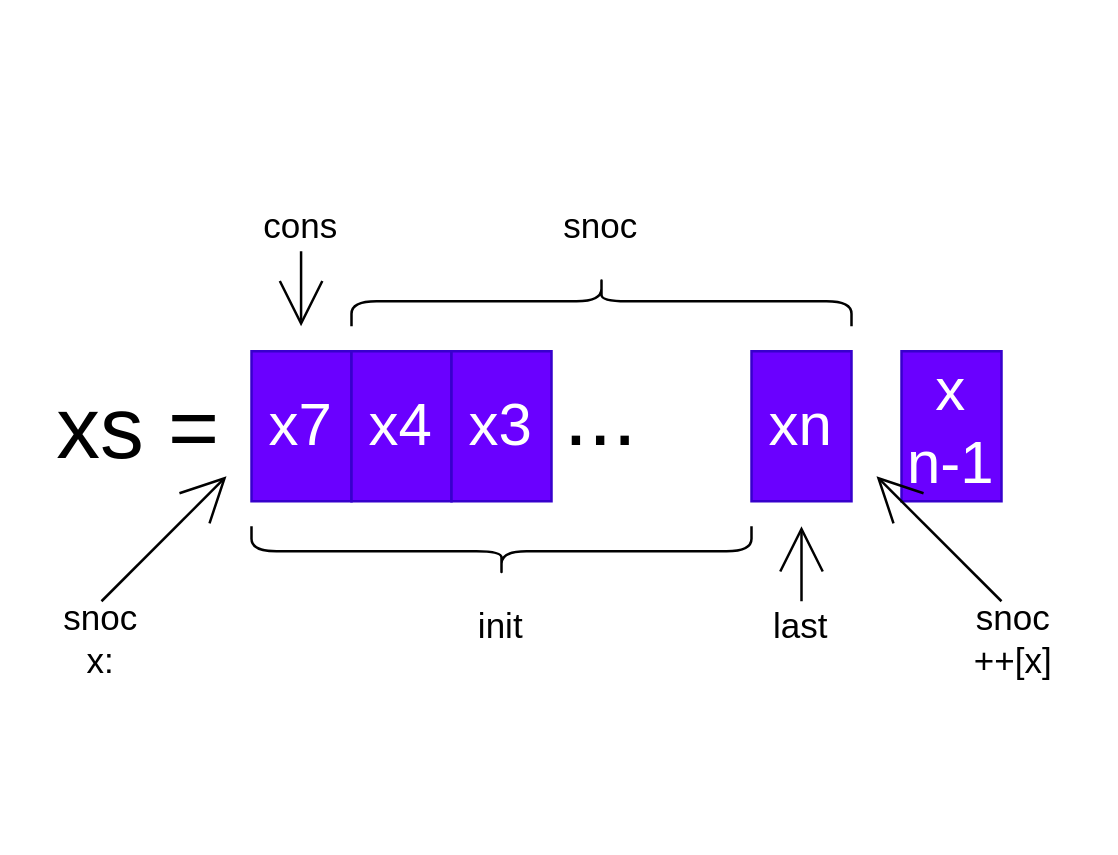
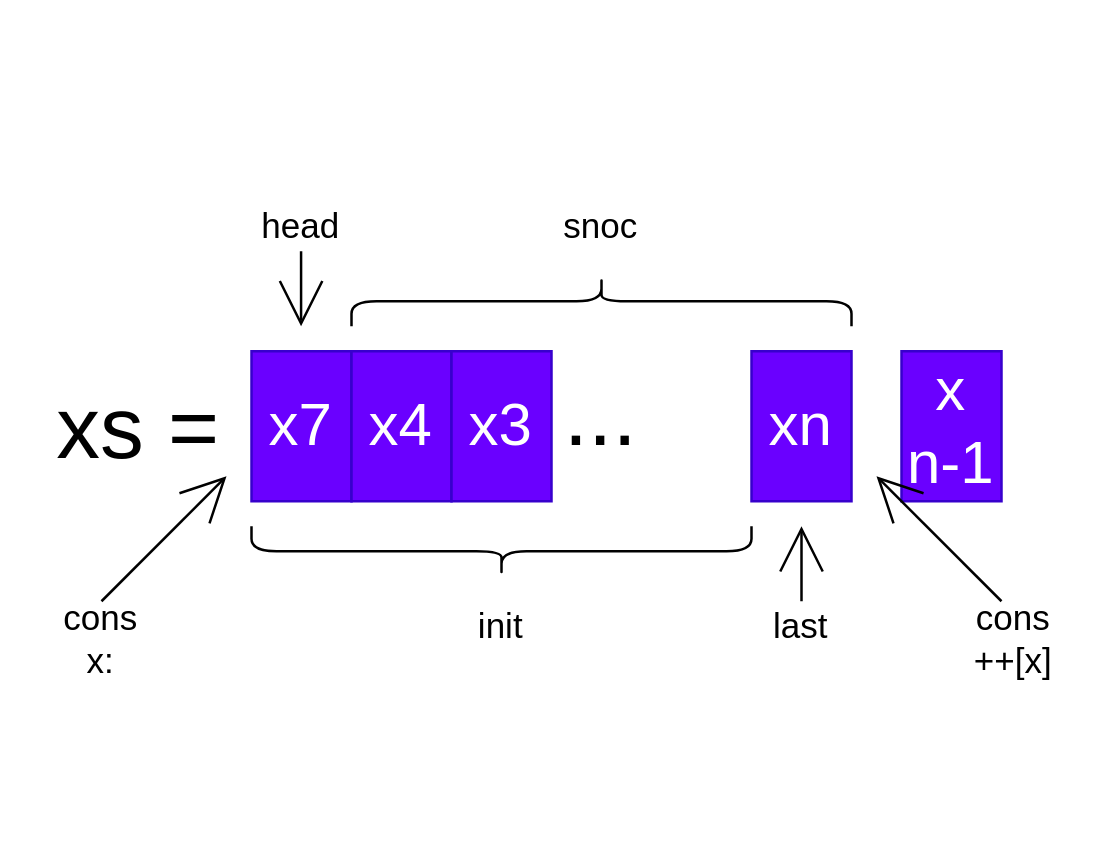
- <mxCell id="14" value="cons" style="text;html=1;strokeColor=none;fillColor=none;align=center;verticalAlign=middle;whiteSpace=wrap;rounded=0;fontSize=14;" vertex="1" parent="1"><mxGeometry x="100" y="80" width="40" height="20" as="geometry" /></mxCell>
+ <mxCell id="14" value="head" style="text;html=1;strokeColor=none;fillColor=none;align=center;verticalAlign=middle;whiteSpace=wrap;rounded=0;fontSize=14;" vertex="1" parent="1"><mxGeometry x="100" y="80" width="40" height="20" as="geometry" /></mxCell>
- <mxCell id="19" value="snoc&lt;br&gt;x:" style="text;html=1;strokeColor=none;fillColor=none;align=center;verticalAlign=middle;whiteSpace=wrap;rounded=0;fontSize=14;" vertex="1" parent="1"><mxGeometry x="20" y="240" width="40" height="30" as="geometry" /></mxCell>
+ <mxCell id="19" value="cons&lt;br&gt;x:" style="text;html=1;strokeColor=none;fillColor=none;align=center;verticalAlign=middle;whiteSpace=wrap;rounded=0;fontSize=14;" vertex="1" parent="1"><mxGeometry x="20" y="240" width="40" height="30" as="geometry" /></mxCell>
- <mxCell id="20" value="snoc&lt;br&gt;++[x]" style="text;html=1;strokeColor=none;fillColor=none;align=center;verticalAlign=middle;whiteSpace=wrap;rounded=0;fontSize=14;" vertex="1" parent="1"><mxGeometry x="385" y="240" width="40" height="30" as="geometry" /></mxCell>
+ <mxCell id="20" value="cons&lt;br&gt;++[x]" style="text;html=1;strokeColor=none;fillColor=none;align=center;verticalAlign=middle;whiteSpace=wrap;rounded=0;fontSize=14;" vertex="1" parent="1"><mxGeometry x="385" y="240" width="40" height="30" as="geometry" /></mxCell>
